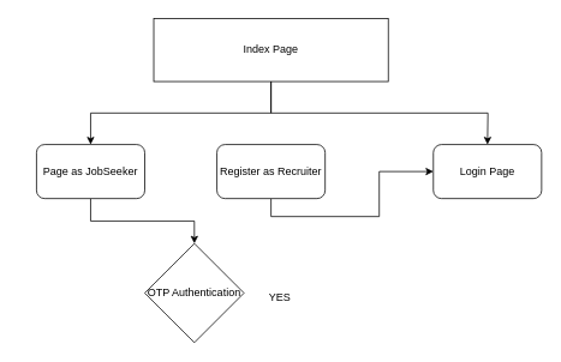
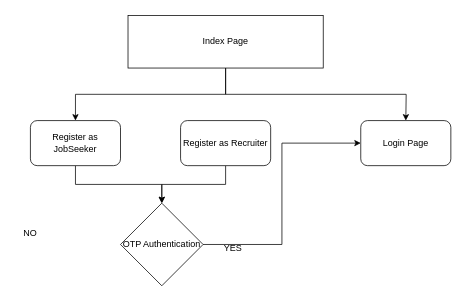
- <mxCell id="6" value="Page as JobSeeker" style="rounded=1;whiteSpace=wrap;html=1;" vertex="1" parent="1"><mxGeometry x="40" y="160" width="120" height="60" as="geometry" /></mxCell>
+ <mxCell id="6" value="Register as JobSeeker" style="rounded=1;whiteSpace=wrap;html=1;" vertex="1" parent="1"><mxGeometry x="40" y="160" width="120" height="60" as="geometry" /></mxCell>
- <mxCell id="7" style="edgeStyle=orthogonalEdgeStyle;rounded=0;orthogonalLoop=1;jettySize=auto;html=1;exitX=0.5;exitY=1;exitDx=0;exitDy=0;" edge="1" parent="1" source="8" target="11"><mxGeometry relative="1" as="geometry" /></mxCell>
+ <mxCell id="7" style="edgeStyle=orthogonalEdgeStyle;rounded=0;orthogonalLoop=1;jettySize=auto;html=1;exitX=0.5;exitY=1;exitDx=0;exitDy=0;entryX=0.5;entryY=0;entryDx=0;entryDy=0;" edge="1" parent="1" source="8" target="10"><mxGeometry relative="1" as="geometry" /></mxCell>
+ <mxCell id="9" style="edgeStyle=orthogonalEdgeStyle;rounded=0;orthogonalLoop=1;jettySize=auto;html=1;exitX=1;exitY=0.5;exitDx=0;exitDy=0;entryX=0;entryY=0.5;entryDx=0;entryDy=0;" edge="1" parent="1" source="10" target="11"><mxGeometry relative="1" as="geometry" /></mxCell>
+ <mxCell id="13" value="NO" style="text;html=1;strokeColor=none;fillColor=none;align=center;verticalAlign=middle;whiteSpace=wrap;rounded=0;" vertex="1" parent="1"><mxGeometry x="20" y="300" width="40" height="20" as="geometry" /></mxCell>
